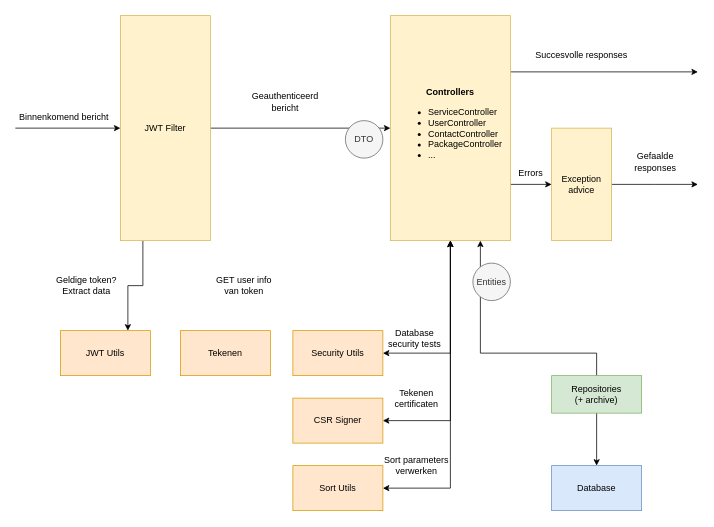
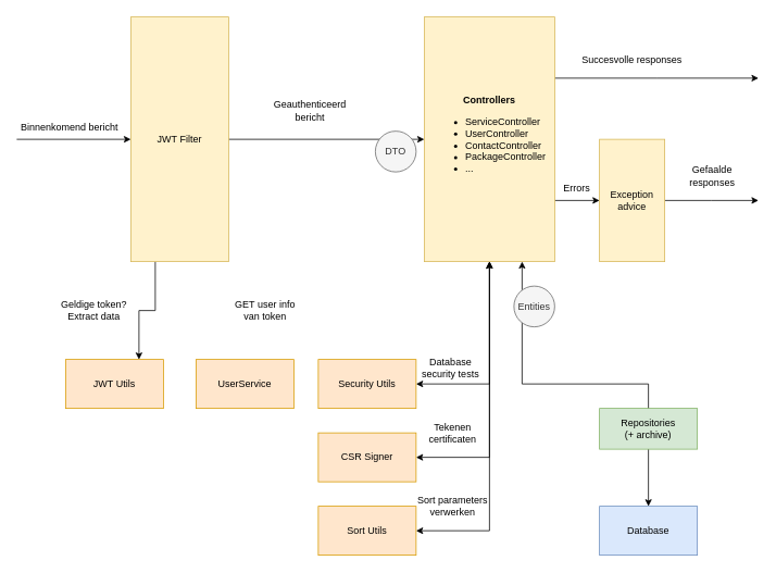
- <mxCell id="8" value="Tekenen" style="rounded=0;whiteSpace=wrap;html=1;fillColor=#ffe6cc;strokeColor=#d79b00;" parent="1" vertex="1"><mxGeometry x="240" y="440" width="120" height="60" as="geometry" /></mxCell>
+ <mxCell id="8" value="UserService" style="rounded=0;whiteSpace=wrap;html=1;fillColor=#ffe6cc;strokeColor=#d79b00;" parent="1" vertex="1"><mxGeometry x="240" y="440" width="120" height="60" as="geometry" /></mxCell>
